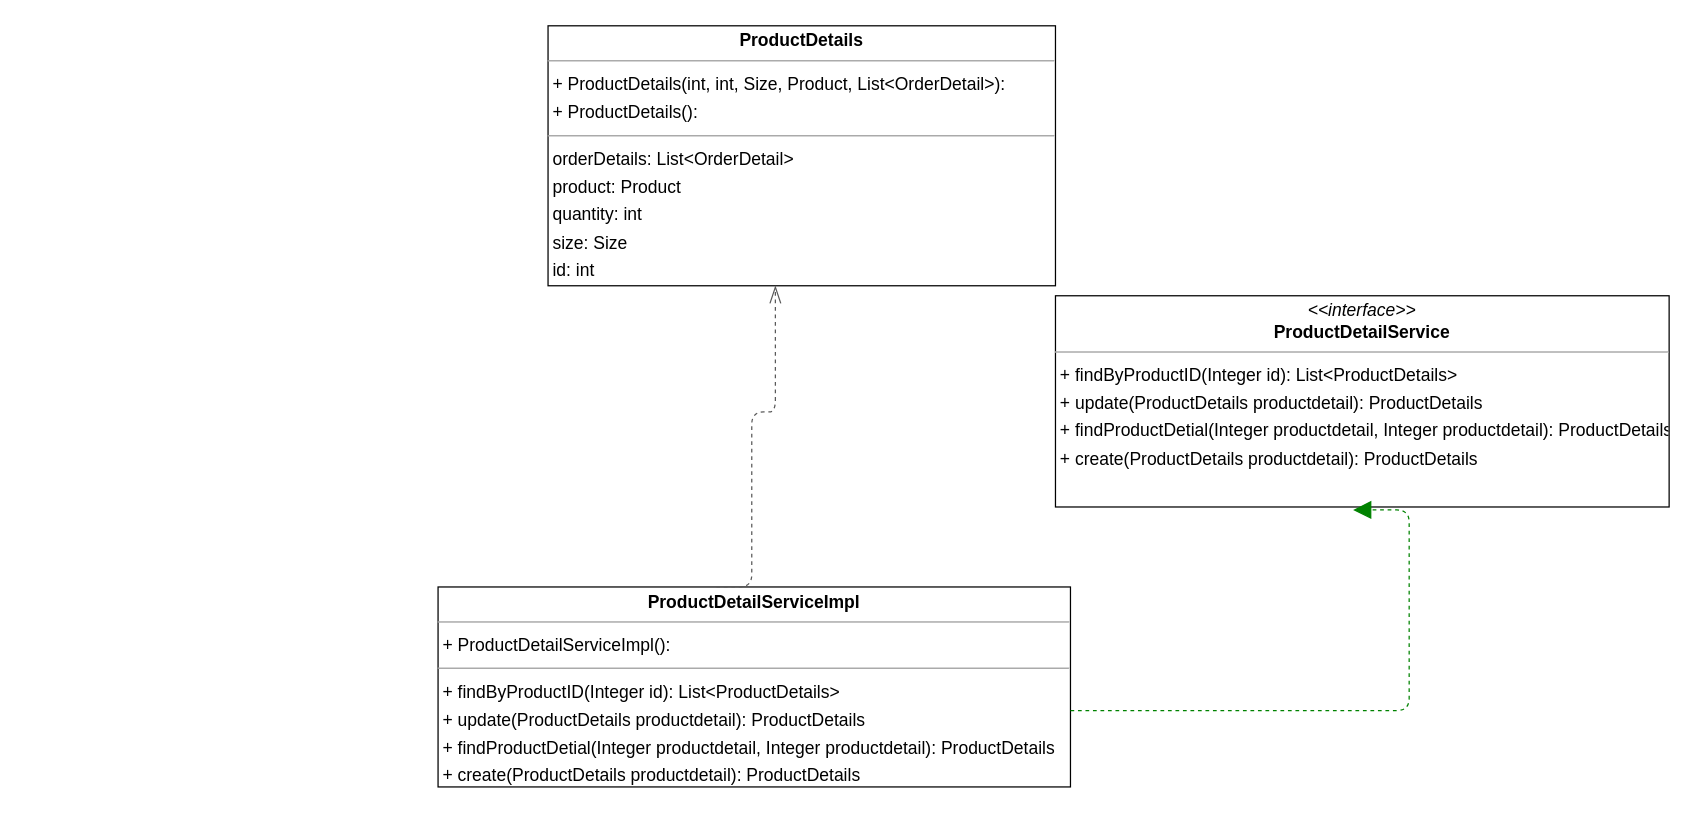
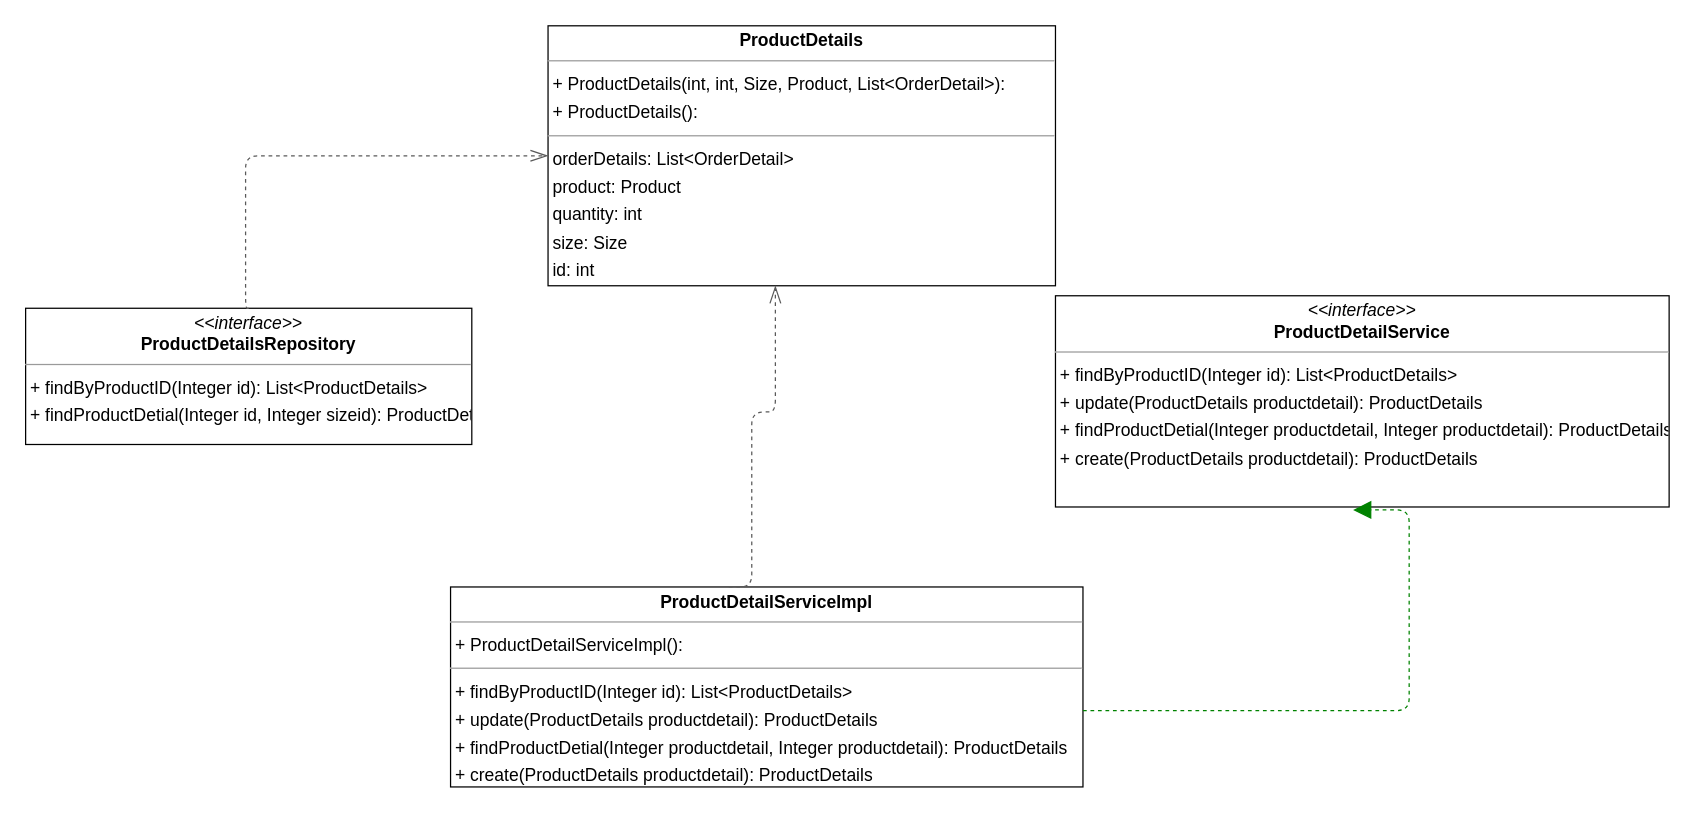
+ <mxCell id="8" value="" style="html=1;rounded=1;edgeStyle=orthogonalEdgeStyle;dashed=1;startArrow=none;endArrow=openThin;endSize=12;strokeColor=#595959;exitX=0.500;exitY=0.000;exitDx=0;exitDy=0;entryX=0.000;entryY=0.500;entryDx=0;entryDy=0;" parent="1" source="5" target="4" edge="1"><mxGeometry width="50" height="50" relative="1" as="geometry"><Array as="points"><mxPoint x="196" y="124" /></Array></mxGeometry></mxCell>
+ <mxCell id="5" value="&lt;p style=&quot;margin:0px;margin-top:4px;text-align:center;&quot;&gt;&lt;i&gt;&amp;lt;&amp;lt;interface&amp;gt;&amp;gt;&lt;/i&gt;&lt;br&gt;&lt;b&gt;ProductDetailsRepository&lt;/b&gt;&lt;/p&gt;&lt;hr size=&quot;1&quot;&gt;&lt;p style=&quot;margin:0 0 0 4px;line-height:1.6;&quot;&gt;+ findByProductID(Integer&amp;nbsp;id&lt;span style=&quot;background-color: initial;&quot;&gt;): List&amp;lt;ProductDetails&amp;gt;&lt;/span&gt;&lt;/p&gt;&lt;p style=&quot;margin:0 0 0 4px;line-height:1.6;&quot;&gt;+ findProductDetial(Integer&amp;nbsp;id, Integer&amp;nbsp;sizeid&lt;span style=&quot;background-color: initial;&quot;&gt;): ProductDetails&lt;/span&gt;&lt;/p&gt;" style="verticalAlign=top;align=left;overflow=fill;fontSize=14;fontFamily=Helvetica;html=1;rounded=0;shadow=0;comic=0;labelBackgroundColor=none;strokeWidth=1;" parent="1" vertex="1"><mxGeometry x="20" y="246" width="357" height="109" as="geometry" /></mxCell>
- <mxCell id="3" value="&lt;p style=&quot;margin:0px;margin-top:4px;text-align:center;&quot;&gt;&lt;b&gt;ProductDetailServiceImpl&lt;/b&gt;&lt;/p&gt;&lt;hr size=&quot;1&quot;&gt;&lt;p style=&quot;margin:0 0 0 4px;line-height:1.6;&quot;&gt;+ ProductDetailServiceImpl(): &lt;/p&gt;&lt;hr size=&quot;1&quot;&gt;&lt;p style=&quot;border-color: var(--border-color); margin: 0px 0px 0px 4px; line-height: 1.6;&quot;&gt;+ findByProductID(Integer&amp;nbsp;id): List&amp;lt;ProductDetails&amp;gt;&lt;/p&gt;&lt;p style=&quot;border-color: var(--border-color); margin: 0px 0px 0px 4px; line-height: 1.6;&quot;&gt;+ update(ProductDetails&amp;nbsp;productdetail&lt;span style=&quot;border-color: var(--border-color); background-color: initial;&quot;&gt;): ProductDetails&lt;/span&gt;&lt;/p&gt;&lt;p style=&quot;border-color: var(--border-color); margin: 0px 0px 0px 4px; line-height: 1.6;&quot;&gt;+ findProductDetial(Integer&amp;nbsp;productdetail, Integer productdetail): ProductDetails&lt;/p&gt;&lt;p style=&quot;border-color: var(--border-color); margin: 0px 0px 0px 4px; line-height: 1.6;&quot;&gt;+ create(ProductDetails&amp;nbsp;productdetail&lt;span style=&quot;border-color: var(--border-color); background-color: initial;&quot;&gt;): ProductDetails&lt;/span&gt;&lt;/p&gt;" style="verticalAlign=top;align=left;overflow=fill;fontSize=14;fontFamily=Helvetica;html=1;rounded=0;shadow=0;comic=0;labelBackgroundColor=none;strokeWidth=1;" parent="1" vertex="1"><mxGeometry x="350" y="469" width="506" height="160" as="geometry" /></mxCell>
+ <mxCell id="3" value="&lt;p style=&quot;margin:0px;margin-top:4px;text-align:center;&quot;&gt;&lt;b&gt;ProductDetailServiceImpl&lt;/b&gt;&lt;/p&gt;&lt;hr size=&quot;1&quot;&gt;&lt;p style=&quot;margin:0 0 0 4px;line-height:1.6;&quot;&gt;+ ProductDetailServiceImpl(): &lt;/p&gt;&lt;hr size=&quot;1&quot;&gt;&lt;p style=&quot;border-color: var(--border-color); margin: 0px 0px 0px 4px; line-height: 1.6;&quot;&gt;+ findByProductID(Integer&amp;nbsp;id): List&amp;lt;ProductDetails&amp;gt;&lt;/p&gt;&lt;p style=&quot;border-color: var(--border-color); margin: 0px 0px 0px 4px; line-height: 1.6;&quot;&gt;+ update(ProductDetails&amp;nbsp;productdetail&lt;span style=&quot;border-color: var(--border-color); background-color: initial;&quot;&gt;): ProductDetails&lt;/span&gt;&lt;/p&gt;&lt;p style=&quot;border-color: var(--border-color); margin: 0px 0px 0px 4px; line-height: 1.6;&quot;&gt;+ findProductDetial(Integer&amp;nbsp;productdetail, Integer productdetail): ProductDetails&lt;/p&gt;&lt;p style=&quot;border-color: var(--border-color); margin: 0px 0px 0px 4px; line-height: 1.6;&quot;&gt;+ create(ProductDetails&amp;nbsp;productdetail&lt;span style=&quot;border-color: var(--border-color); background-color: initial;&quot;&gt;): ProductDetails&lt;/span&gt;&lt;/p&gt;" style="verticalAlign=top;align=left;overflow=fill;fontSize=14;fontFamily=Helvetica;html=1;rounded=0;shadow=0;comic=0;labelBackgroundColor=none;strokeWidth=1;" parent="1" vertex="1"><mxGeometry x="360" y="469" width="506" height="160" as="geometry" /></mxCell>
